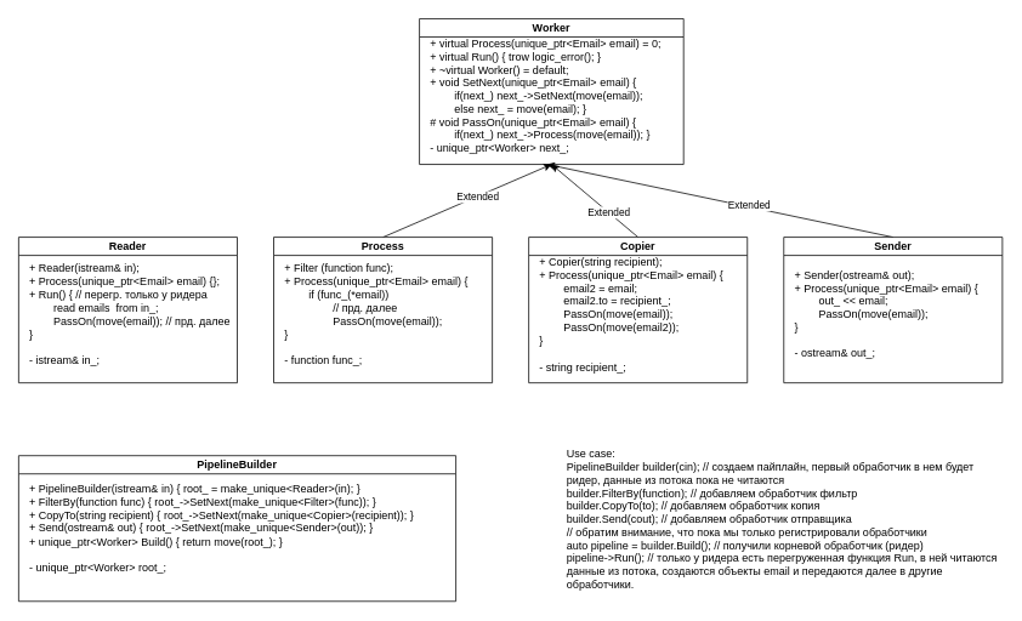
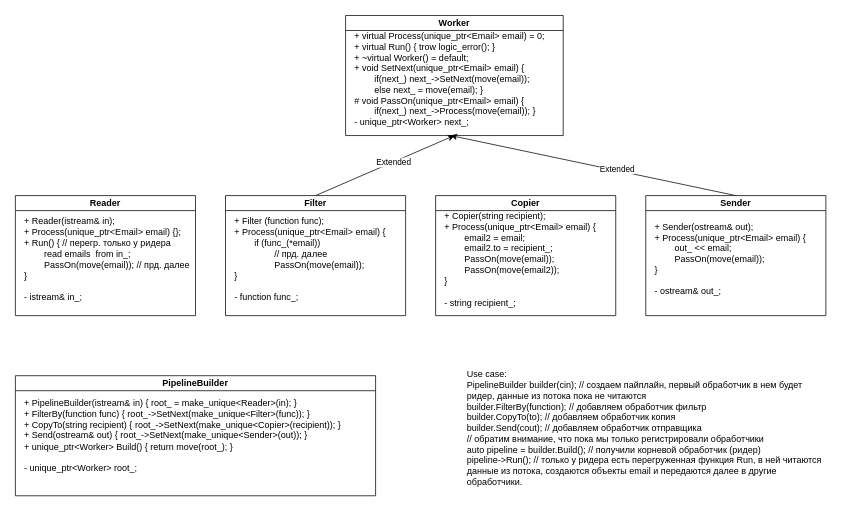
- <mxCell id="9" style="edgeStyle=none;html=1;exitX=0.5;exitY=0;exitDx=0;exitDy=0;entryX=0.5;entryY=1;entryDx=0;entryDy=0;" edge="1" parent="1" source="11" target="2"><mxGeometry relative="1" as="geometry" /></mxCell>
- <mxCell id="10" value="Extended" style="edgeLabel;html=1;align=center;verticalAlign=middle;resizable=0;points=[];" vertex="1" connectable="0" parent="9"><mxGeometry x="-0.319" relative="1" as="geometry"><mxPoint as="offset" /></mxGeometry></mxCell>
- <mxCell id="7" value="Process" style="swimlane;whiteSpace=wrap;html=1;startSize=20;" vertex="1" parent="1"><mxGeometry x="300" y="260" width="240" height="160" as="geometry"><mxRectangle x="200" y="40" width="80" height="30" as="alternateBounds" /></mxGeometry></mxCell>
+ <mxCell id="7" value="Filter" style="swimlane;whiteSpace=wrap;html=1;startSize=20;" vertex="1" parent="1"><mxGeometry x="300" y="260" width="240" height="160" as="geometry"><mxRectangle x="200" y="40" width="80" height="30" as="alternateBounds" /></mxGeometry></mxCell>
